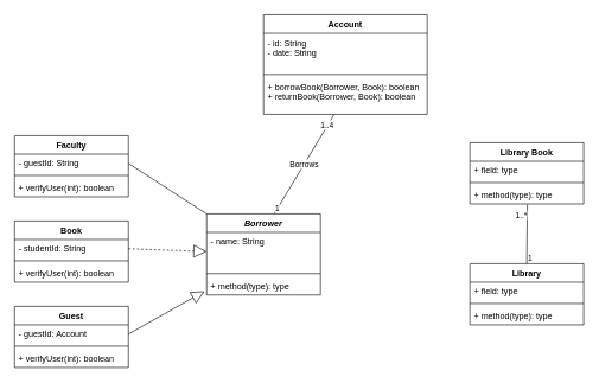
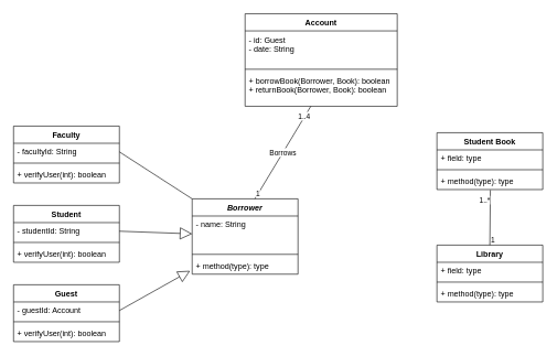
- <mxCell id="33" value="- id: String&#10;- date: String" style="text;strokeColor=none;fillColor=none;align=left;verticalAlign=top;spacingLeft=4;spacingRight=4;overflow=hidden;rotatable=0;points=[[0,0.5],[1,0.5]];portConstraint=eastwest;" vertex="1" parent="32"><mxGeometry y="26" width="230" height="54" as="geometry" /></mxCell>
+ <mxCell id="33" value="- id: Guest&#10;- date: String" style="text;strokeColor=none;fillColor=none;align=left;verticalAlign=top;spacingLeft=4;spacingRight=4;overflow=hidden;rotatable=0;points=[[0,0.5],[1,0.5]];portConstraint=eastwest;" vertex="1" parent="32"><mxGeometry y="26" width="230" height="54" as="geometry" /></mxCell>
- <mxCell id="25" value="Library Book" style="swimlane;fontStyle=1;align=center;verticalAlign=top;childLayout=stackLayout;horizontal=1;startSize=26;horizontalStack=0;resizeParent=1;resizeParentMax=0;resizeLast=0;collapsible=1;marginBottom=0;" vertex="1" parent="1"><mxGeometry x="660" y="200" width="160" height="86" as="geometry" /></mxCell>
+ <mxCell id="25" value="Student Book" style="swimlane;fontStyle=1;align=center;verticalAlign=top;childLayout=stackLayout;horizontal=1;startSize=26;horizontalStack=0;resizeParent=1;resizeParentMax=0;resizeLast=0;collapsible=1;marginBottom=0;" vertex="1" parent="1"><mxGeometry x="660" y="200" width="160" height="86" as="geometry" /></mxCell>
- <mxCell id="7" value="- guestId: String" style="text;strokeColor=none;fillColor=none;align=left;verticalAlign=top;spacingLeft=4;spacingRight=4;overflow=hidden;rotatable=0;points=[[0,0.5],[1,0.5]];portConstraint=eastwest;" vertex="1" parent="6"><mxGeometry y="26" width="160" height="26" as="geometry" /></mxCell>
+ <mxCell id="7" value="- facultyId: String" style="text;strokeColor=none;fillColor=none;align=left;verticalAlign=top;spacingLeft=4;spacingRight=4;overflow=hidden;rotatable=0;points=[[0,0.5],[1,0.5]];portConstraint=eastwest;" vertex="1" parent="6"><mxGeometry y="26" width="160" height="26" as="geometry" /></mxCell>
- <mxCell id="10" value="Book" style="swimlane;fontStyle=1;align=center;verticalAlign=top;childLayout=stackLayout;horizontal=1;startSize=26;horizontalStack=0;resizeParent=1;resizeParentMax=0;resizeLast=0;collapsible=1;marginBottom=0;" vertex="1" parent="1"><mxGeometry x="20" y="310" width="160" height="86" as="geometry" /></mxCell>
+ <mxCell id="10" value="Student" style="swimlane;fontStyle=1;align=center;verticalAlign=top;childLayout=stackLayout;horizontal=1;startSize=26;horizontalStack=0;resizeParent=1;resizeParentMax=0;resizeLast=0;collapsible=1;marginBottom=0;" vertex="1" parent="1"><mxGeometry x="20" y="310" width="160" height="86" as="geometry" /></mxCell>
- <mxCell id="24" value="" style="endArrow=block;endSize=16;endFill=0;html=1;rounded=0;exitX=1;exitY=0.5;exitDx=0;exitDy=0;entryX=0;entryY=0.5;entryDx=0;entryDy=0;dashed=1;" edge="1" parent="1" source="11" target="3"><mxGeometry width="160" relative="1" as="geometry"><mxPoint x="190" y="370" as="sourcePoint" /><mxPoint x="310" y="290" as="targetPoint" /></mxGeometry></mxCell>
+ <mxCell id="24" value="" style="endArrow=block;endSize=16;endFill=0;html=1;rounded=0;exitX=1;exitY=0.5;exitDx=0;exitDy=0;entryX=0;entryY=0.5;entryDx=0;entryDy=0;" edge="1" parent="1" source="11" target="3"><mxGeometry width="160" relative="1" as="geometry"><mxPoint x="190" y="370" as="sourcePoint" /><mxPoint x="310" y="290" as="targetPoint" /></mxGeometry></mxCell>
